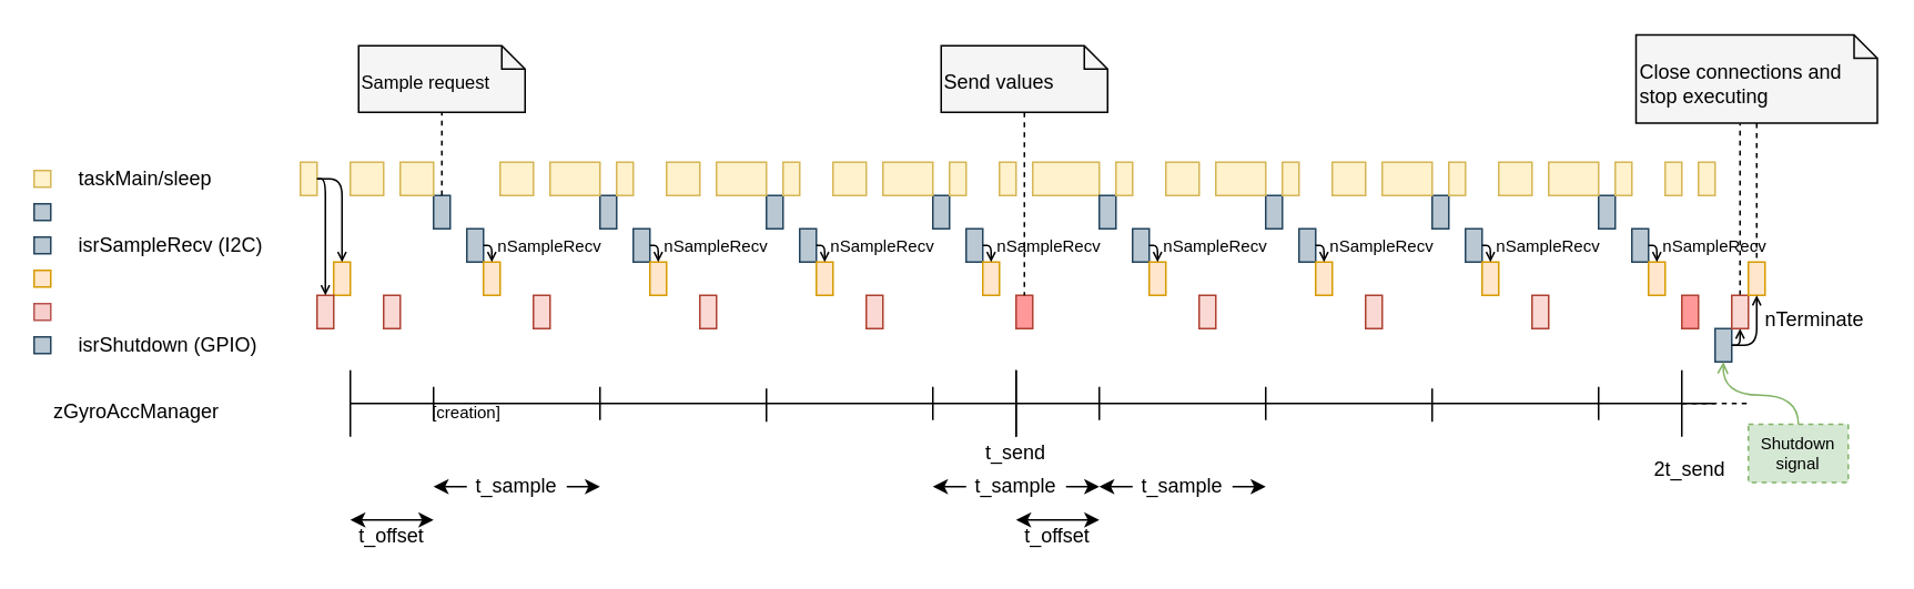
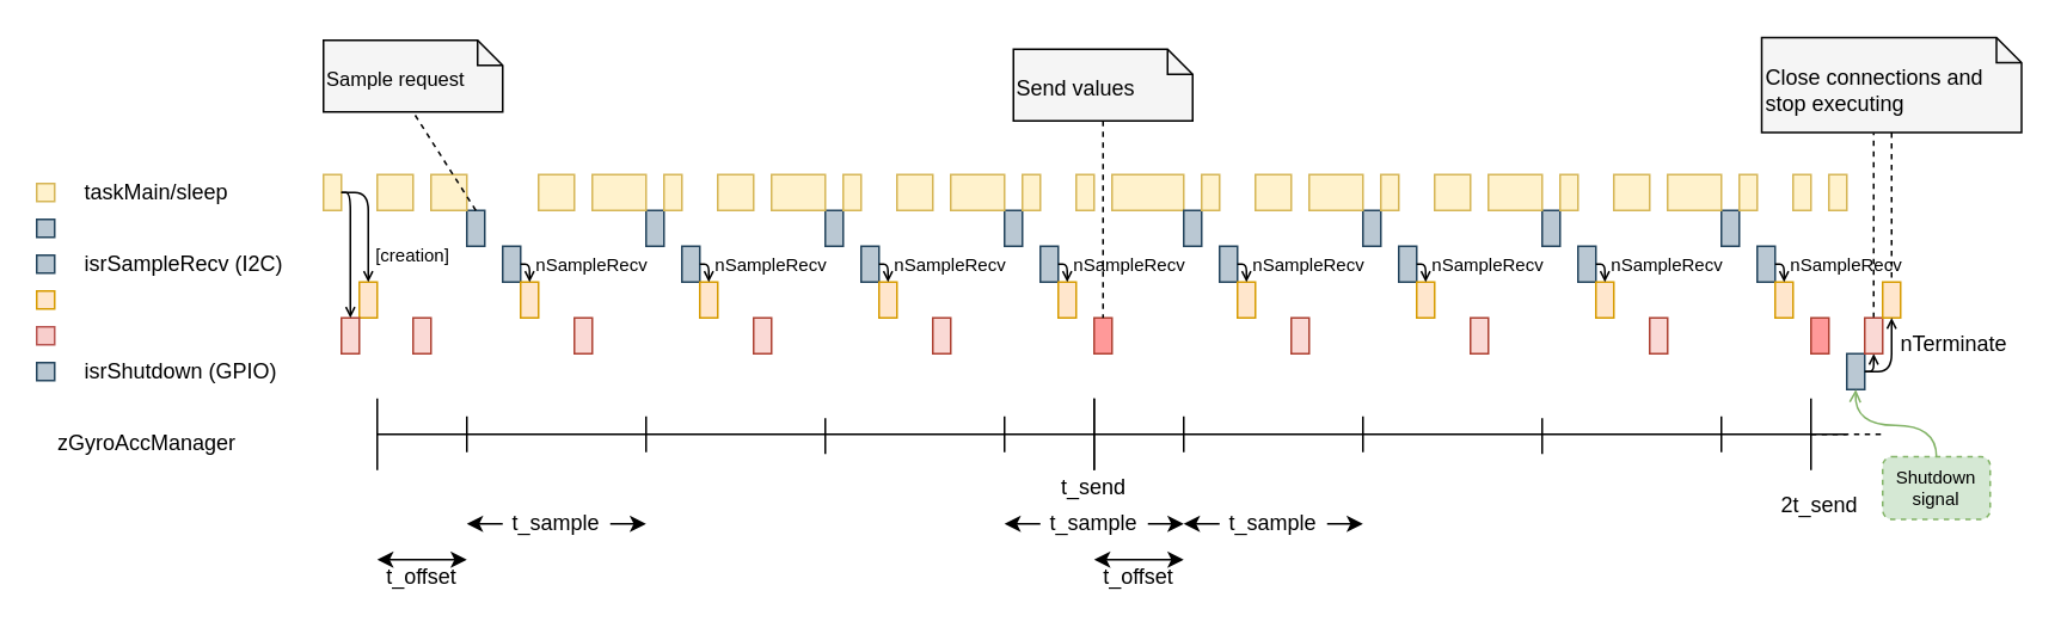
- <mxCell id="87" value="&lt;span style=&quot;font-size: 11px ; text-align: center&quot;&gt;&lt;br&gt;Sample request&lt;/span&gt;" style="shape=note;whiteSpace=wrap;html=1;size=14;verticalAlign=top;align=left;spacingTop=-6;rounded=0;shadow=0;glass=0;comic=0;labelBackgroundColor=none;strokeColor=#000000;strokeWidth=1;fillColor=#F5F5F5;" parent="1" vertex="1"><mxGeometry x="215" y="27" width="100" height="40" as="geometry" /></mxCell>
+ <mxCell id="87" value="&lt;span style=&quot;font-size: 11px ; text-align: center&quot;&gt;&lt;br&gt;Sample request&lt;/span&gt;" style="shape=note;whiteSpace=wrap;html=1;size=14;verticalAlign=top;align=left;spacingTop=-6;rounded=0;shadow=0;glass=0;comic=0;labelBackgroundColor=none;strokeColor=#000000;strokeWidth=1;fillColor=#F5F5F5;" parent="1" vertex="1"><mxGeometry x="180" y="22" width="100" height="40" as="geometry" /></mxCell>
- <mxCell id="110" value="[creation]" style="text;html=1;strokeColor=none;fillColor=none;align=center;verticalAlign=middle;whiteSpace=wrap;rounded=0;fontColor=#000000;strokeWidth=1;labelBorderColor=none;labelBackgroundColor=none;fontSize=10;" parent="1" vertex="1"><mxGeometry x="260" y="237" width="40" height="20" as="geometry" /></mxCell>
+ <mxCell id="110" value="[creation]" style="text;html=1;strokeColor=none;fillColor=none;align=center;verticalAlign=middle;whiteSpace=wrap;rounded=0;fontColor=#000000;strokeWidth=1;labelBorderColor=none;labelBackgroundColor=none;fontSize=10;" parent="1" vertex="1"><mxGeometry x="210" y="132" width="40" height="20" as="geometry" /></mxCell>
- <mxCell id="133" value="Shutdown signal" style="whiteSpace=wrap;html=1;fillColor=#d5e8d4;fontSize=10;align=center;dashed=1;strokeColor=#82b366;rounded=0;" parent="1" vertex="1"><mxGeometry x="1050" y="254.5" width="60" height="35" as="geometry" /></mxCell>
+ <mxCell id="133" value="Shutdown signal" style="rounded=1;whiteSpace=wrap;html=1;fillColor=#d5e8d4;fontSize=10;align=center;dashed=1;strokeColor=#82b366;" parent="1" vertex="1"><mxGeometry x="1050" y="254.5" width="60" height="35" as="geometry" /></mxCell>
